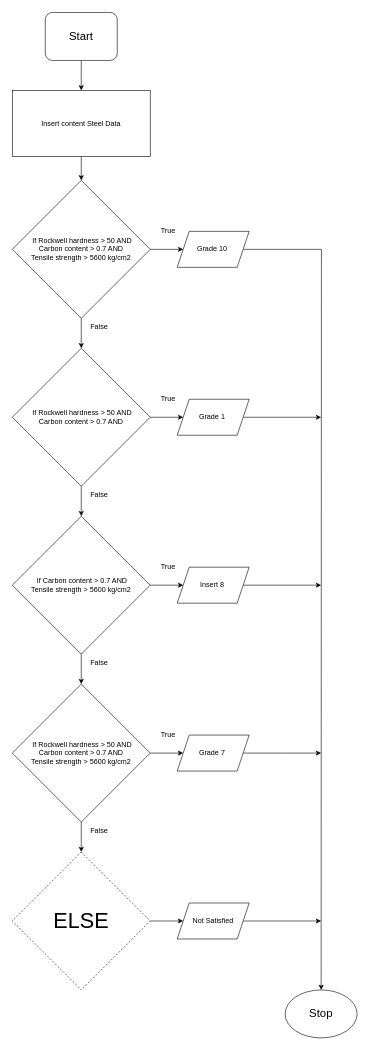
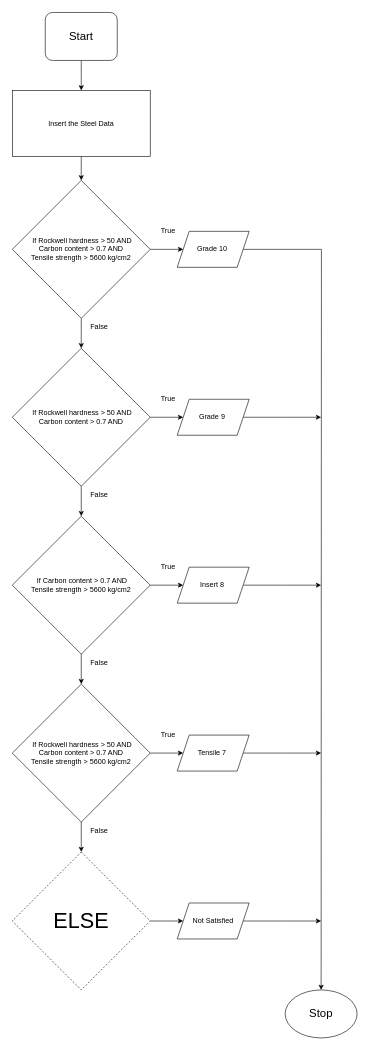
- <mxCell id="5" value="Insert content Steel Data" style="rounded=0;whiteSpace=wrap;html=1;" vertex="1" parent="1"><mxGeometry x="20" y="150" width="230" height="110" as="geometry" /></mxCell>
+ <mxCell id="5" value="Insert the Steel Data" style="rounded=0;whiteSpace=wrap;html=1;" vertex="1" parent="1"><mxGeometry x="20" y="150" width="230" height="110" as="geometry" /></mxCell>
- <mxCell id="17" value="Grade 1&amp;nbsp;" style="shape=parallelogram;perimeter=parallelogramPerimeter;whiteSpace=wrap;html=1;fixedSize=1;" vertex="1" parent="1"><mxGeometry x="295" y="665" width="120" height="60" as="geometry" /></mxCell>
+ <mxCell id="17" value="Grade 9&amp;nbsp;" style="shape=parallelogram;perimeter=parallelogramPerimeter;whiteSpace=wrap;html=1;fixedSize=1;" vertex="1" parent="1"><mxGeometry x="295" y="665" width="120" height="60" as="geometry" /></mxCell>
- <mxCell id="31" value="Grade 7&amp;nbsp;" style="shape=parallelogram;perimeter=parallelogramPerimeter;whiteSpace=wrap;html=1;fixedSize=1;" vertex="1" parent="1"><mxGeometry x="295" y="1225" width="120" height="60" as="geometry" /></mxCell>
+ <mxCell id="31" value="Tensile 7&amp;nbsp;" style="shape=parallelogram;perimeter=parallelogramPerimeter;whiteSpace=wrap;html=1;fixedSize=1;" vertex="1" parent="1"><mxGeometry x="295" y="1225" width="120" height="60" as="geometry" /></mxCell>
